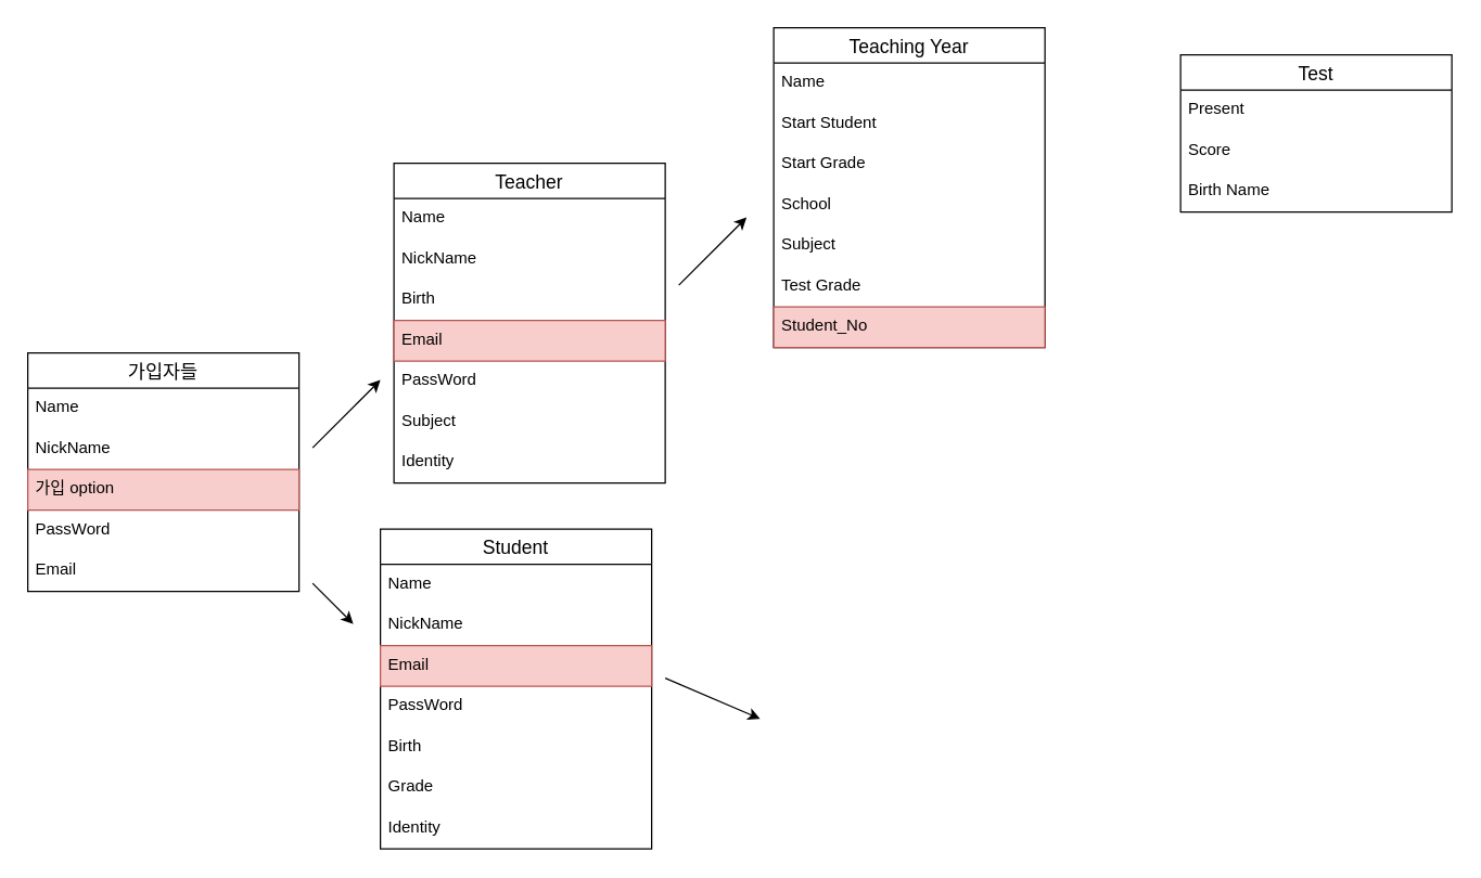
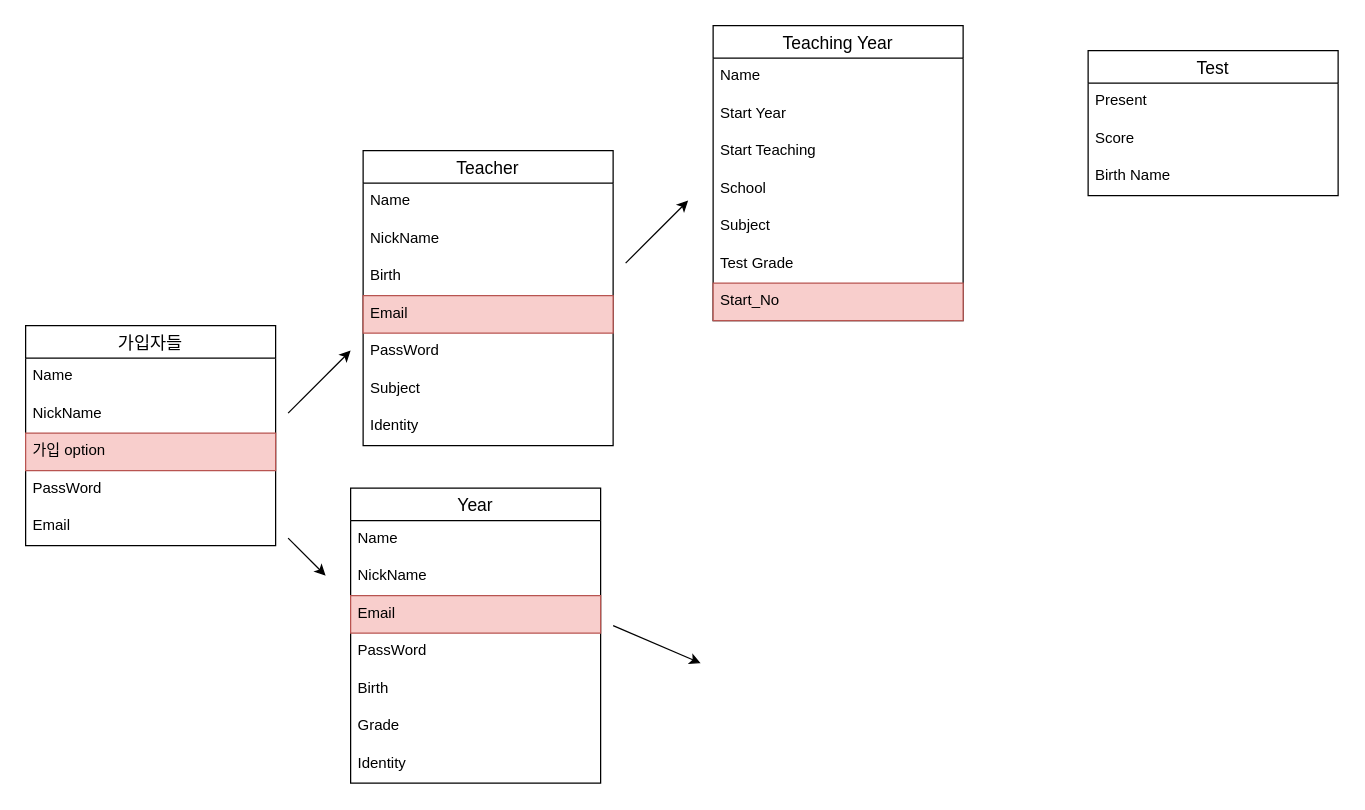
- <mxCell id="30" value="Start Student" style="text;strokeColor=none;fillColor=none;spacingLeft=4;spacingRight=4;overflow=hidden;rotatable=0;points=[[0,0.5],[1,0.5]];portConstraint=eastwest;fontSize=12;" vertex="1" parent="28"><mxGeometry y="56" width="200" height="30" as="geometry" /></mxCell>
+ <mxCell id="30" value="Start Year" style="text;strokeColor=none;fillColor=none;spacingLeft=4;spacingRight=4;overflow=hidden;rotatable=0;points=[[0,0.5],[1,0.5]];portConstraint=eastwest;fontSize=12;" vertex="1" parent="28"><mxGeometry y="56" width="200" height="30" as="geometry" /></mxCell>
- <mxCell id="31" value="Start Grade" style="text;strokeColor=none;fillColor=none;spacingLeft=4;spacingRight=4;overflow=hidden;rotatable=0;points=[[0,0.5],[1,0.5]];portConstraint=eastwest;fontSize=12;" vertex="1" parent="28"><mxGeometry y="86" width="200" height="30" as="geometry" /></mxCell>
+ <mxCell id="31" value="Start Teaching" style="text;strokeColor=none;fillColor=none;spacingLeft=4;spacingRight=4;overflow=hidden;rotatable=0;points=[[0,0.5],[1,0.5]];portConstraint=eastwest;fontSize=12;" vertex="1" parent="28"><mxGeometry y="86" width="200" height="30" as="geometry" /></mxCell>
- <mxCell id="35" value="Student_No" style="text;strokeColor=#b85450;fillColor=#f8cecc;spacingLeft=4;spacingRight=4;overflow=hidden;rotatable=0;points=[[0,0.5],[1,0.5]];portConstraint=eastwest;fontSize=12;" vertex="1" parent="28"><mxGeometry y="206" width="200" height="30" as="geometry" /></mxCell>
+ <mxCell id="35" value="Start_No" style="text;strokeColor=#b85450;fillColor=#f8cecc;spacingLeft=4;spacingRight=4;overflow=hidden;rotatable=0;points=[[0,0.5],[1,0.5]];portConstraint=eastwest;fontSize=12;" vertex="1" parent="28"><mxGeometry y="206" width="200" height="30" as="geometry" /></mxCell>
- <mxCell id="11" value="Student" style="swimlane;fontStyle=0;childLayout=stackLayout;horizontal=1;startSize=26;horizontalStack=0;resizeParent=1;resizeParentMax=0;resizeLast=0;collapsible=1;marginBottom=0;align=center;fontSize=14;" vertex="1" parent="1"><mxGeometry x="280" y="390" width="200" height="236" as="geometry" /></mxCell>
+ <mxCell id="11" value="Year" style="swimlane;fontStyle=0;childLayout=stackLayout;horizontal=1;startSize=26;horizontalStack=0;resizeParent=1;resizeParentMax=0;resizeLast=0;collapsible=1;marginBottom=0;align=center;fontSize=14;" vertex="1" parent="1"><mxGeometry x="280" y="390" width="200" height="236" as="geometry" /></mxCell>
